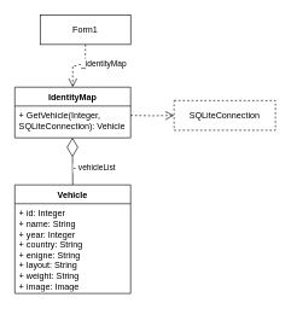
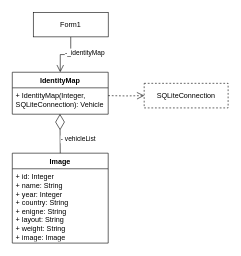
- <mxCell id="4" style="edgeStyle=orthogonalEdgeStyle;rounded=0;orthogonalLoop=1;jettySize=auto;html=1;exitX=0.5;exitY=1;exitDx=0;exitDy=0;entryX=0.5;entryY=0;entryDx=0;entryDy=0;endArrow=open;endFill=0;endSize=10;dashed=1;" parent="1" source="6" target="2" edge="1"><mxGeometry relative="1" as="geometry" /></mxCell>
+ <mxCell id="4" style="edgeStyle=orthogonalEdgeStyle;rounded=0;orthogonalLoop=1;jettySize=auto;html=1;exitX=0.5;exitY=1;exitDx=0;exitDy=0;entryX=0.5;entryY=0;entryDx=0;entryDy=0;endArrow=open;endFill=0;endSize=10;" parent="1" source="6" target="2" edge="1"><mxGeometry relative="1" as="geometry" /></mxCell>
- <mxCell id="3" value="+ GetVehicle(Integer, SQLiteConnection): Vehicle" style="text;strokeColor=none;fillColor=none;align=left;verticalAlign=top;spacingLeft=4;spacingRight=4;overflow=hidden;rotatable=0;points=[[0,0.5],[1,0.5]];portConstraint=eastwest;whiteSpace=wrap;html=1;" parent="2" vertex="1"><mxGeometry y="26" width="160" height="44" as="geometry" /></mxCell>
+ <mxCell id="3" value="+ IdentityMap(Integer, SQLiteConnection): Vehicle" style="text;strokeColor=none;fillColor=none;align=left;verticalAlign=top;spacingLeft=4;spacingRight=4;overflow=hidden;rotatable=0;points=[[0,0.5],[1,0.5]];portConstraint=eastwest;whiteSpace=wrap;html=1;" parent="2" vertex="1"><mxGeometry y="26" width="160" height="44" as="geometry" /></mxCell>
- <mxCell id="7" value="Vehicle" style="swimlane;fontStyle=1;align=center;verticalAlign=top;childLayout=stackLayout;horizontal=1;startSize=26;horizontalStack=0;resizeParent=1;resizeParentMax=0;resizeLast=0;collapsible=1;marginBottom=0;whiteSpace=wrap;html=1;" parent="1" vertex="1"><mxGeometry x="20" y="255" width="160" height="150" as="geometry" /></mxCell>
+ <mxCell id="7" value="Image" style="swimlane;fontStyle=1;align=center;verticalAlign=top;childLayout=stackLayout;horizontal=1;startSize=26;horizontalStack=0;resizeParent=1;resizeParentMax=0;resizeLast=0;collapsible=1;marginBottom=0;whiteSpace=wrap;html=1;" parent="1" vertex="1"><mxGeometry x="20" y="255" width="160" height="150" as="geometry" /></mxCell>
